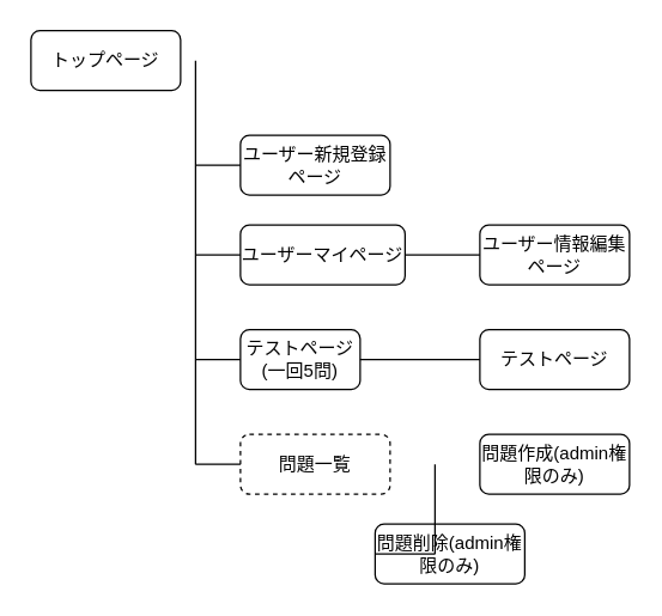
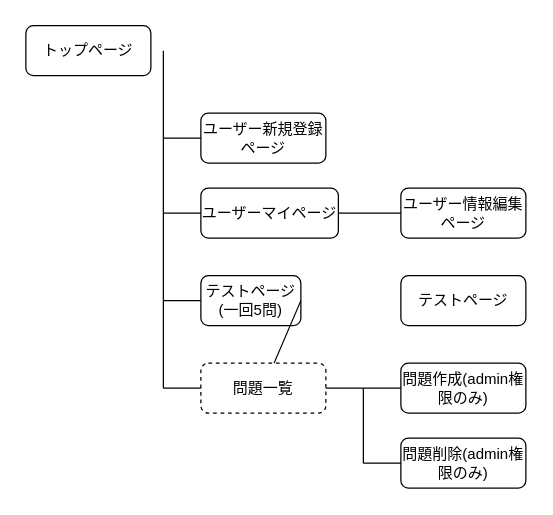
- <mxCell id="17" value="" style="endArrow=none;html=1;rounded=0;exitX=1;exitY=0.5;exitDx=0;exitDy=0;entryX=0;entryY=0.5;entryDx=0;entryDy=0;" parent="1" source="5" target="8" edge="1"><mxGeometry relative="1" as="geometry"><mxPoint x="200" y="170" as="sourcePoint" /><mxPoint x="360" y="170" as="targetPoint" /></mxGeometry></mxCell>
+ <mxCell id="17" value="" style="endArrow=none;html=1;rounded=0;exitX=1;exitY=0.5;exitDx=0;exitDy=0;" parent="1" source="5" target="6" edge="1"><mxGeometry relative="1" as="geometry"><mxPoint x="200" y="170" as="sourcePoint" /><mxPoint x="360" y="170" as="targetPoint" /></mxGeometry></mxCell>
+ <mxCell id="18" value="" style="endArrow=none;html=1;rounded=0;exitX=1;exitY=0.5;exitDx=0;exitDy=0;entryX=0;entryY=0.5;entryDx=0;entryDy=0;" parent="1" source="6" target="9" edge="1"><mxGeometry relative="1" as="geometry"><mxPoint x="200" y="170" as="sourcePoint" /><mxPoint x="360" y="170" as="targetPoint" /></mxGeometry></mxCell>
- <mxCell id="10" value="問題削除(admin権限のみ)" style="whiteSpace=wrap;html=1;align=center;rounded=1;" parent="1" vertex="1"><mxGeometry x="250" y="350" width="100" height="40" as="geometry" /></mxCell>
+ <mxCell id="10" value="問題削除(admin権限のみ)" style="whiteSpace=wrap;html=1;align=center;rounded=1;" parent="1" vertex="1"><mxGeometry x="320" y="350" width="100" height="40" as="geometry" /></mxCell>
